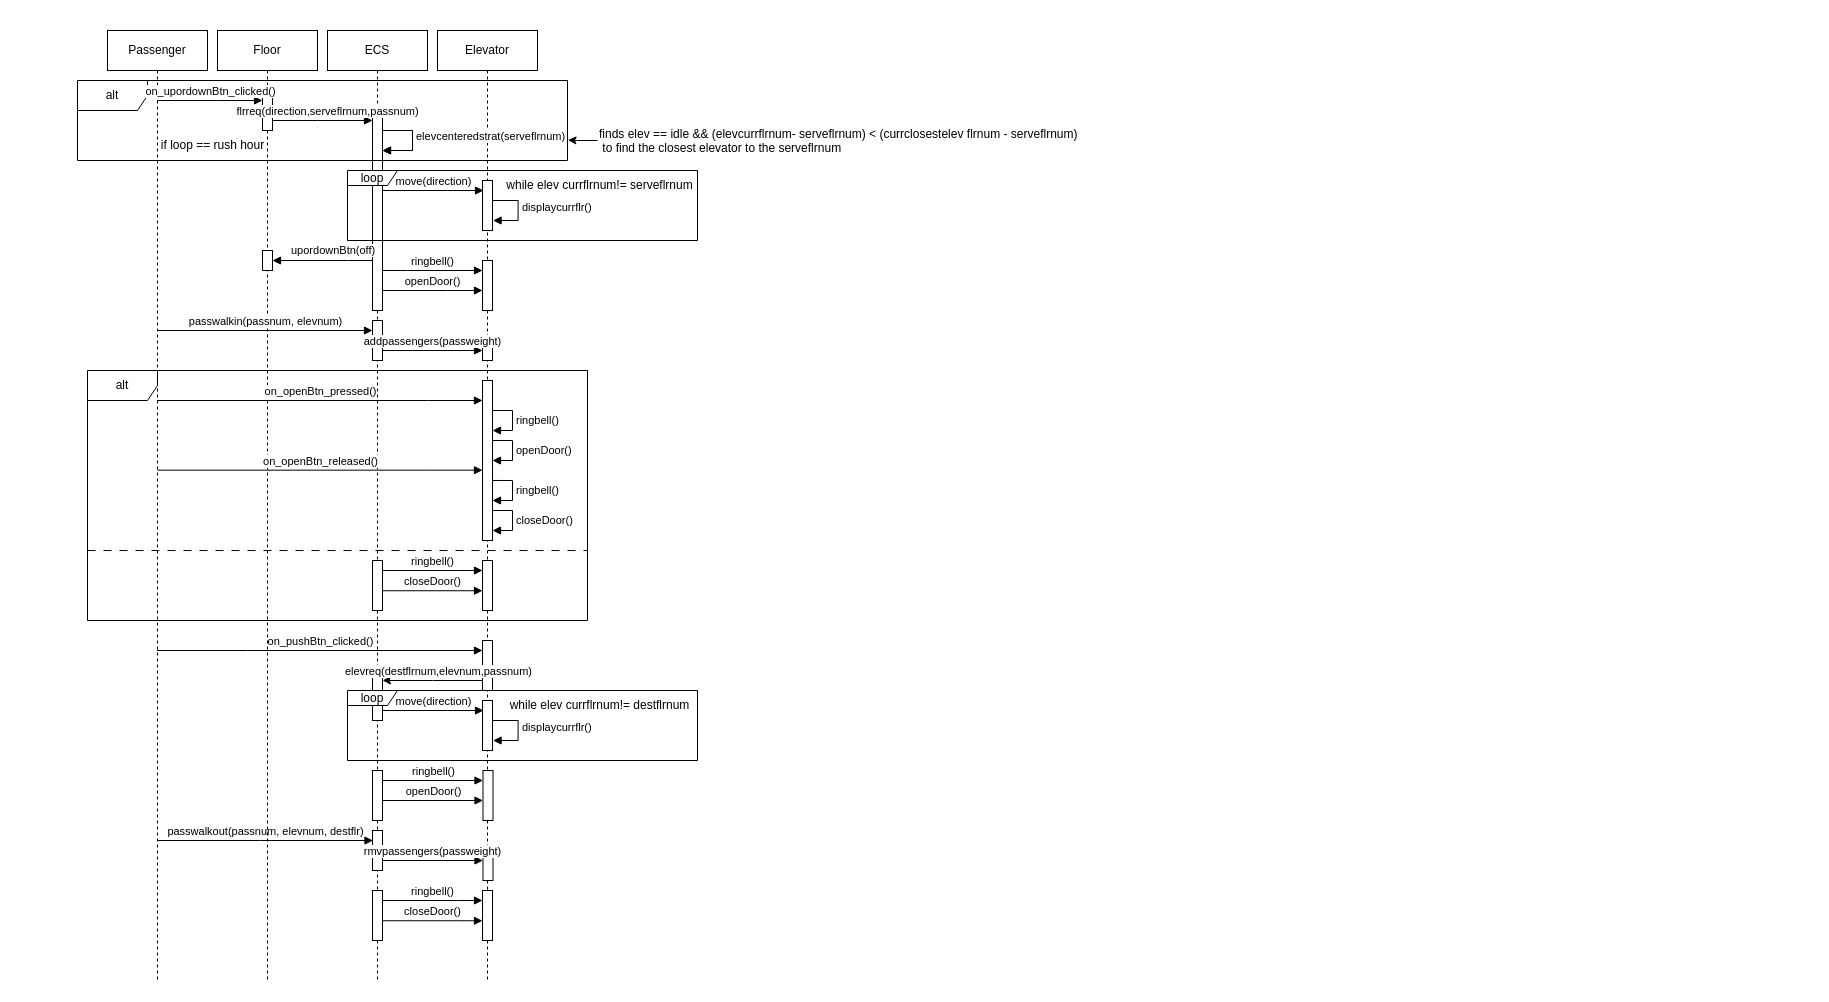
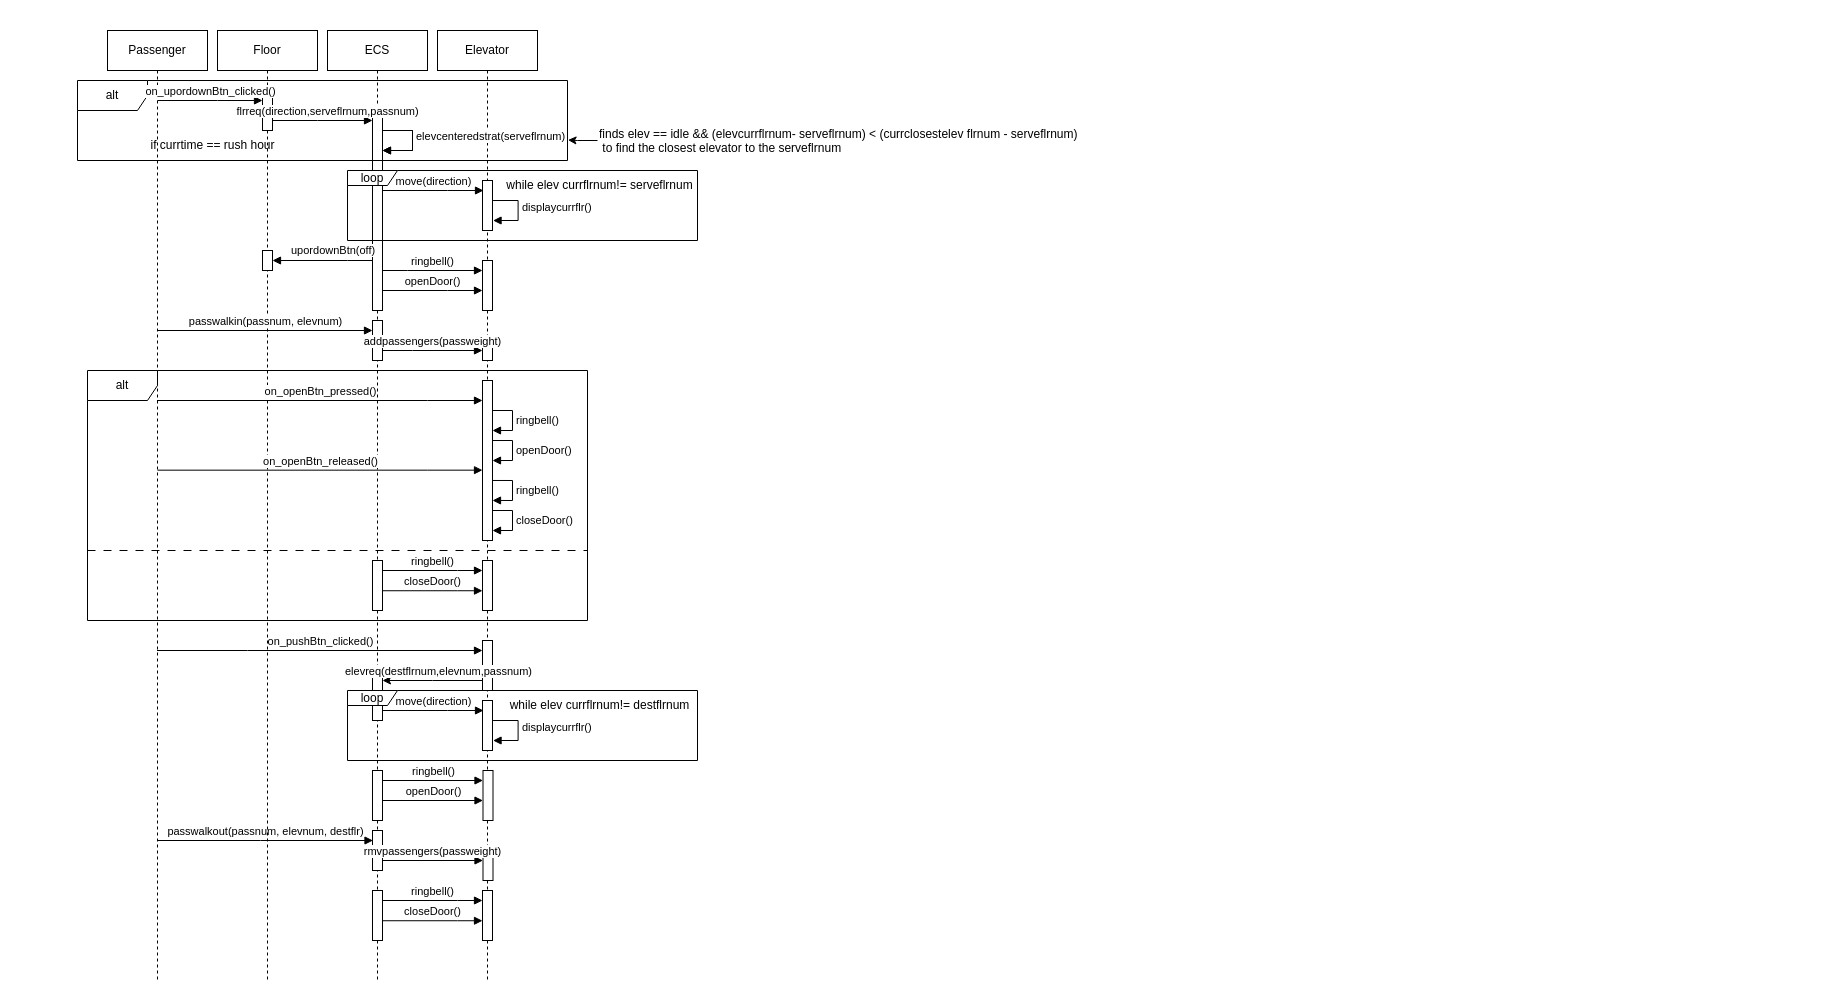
- <mxCell id="37" value="if loop == rush hour" style="text;html=1;align=center;verticalAlign=middle;resizable=0;points=[];autosize=1;strokeColor=none;fillColor=none;" vertex="1" parent="1"><mxGeometry x="137" y="130" width="150" height="30" as="geometry" /></mxCell>
+ <mxCell id="37" value="if currtime == rush hour" style="text;html=1;align=center;verticalAlign=middle;resizable=0;points=[];autosize=1;strokeColor=none;fillColor=none;" vertex="1" parent="1"><mxGeometry x="137" y="130" width="150" height="30" as="geometry" /></mxCell>
